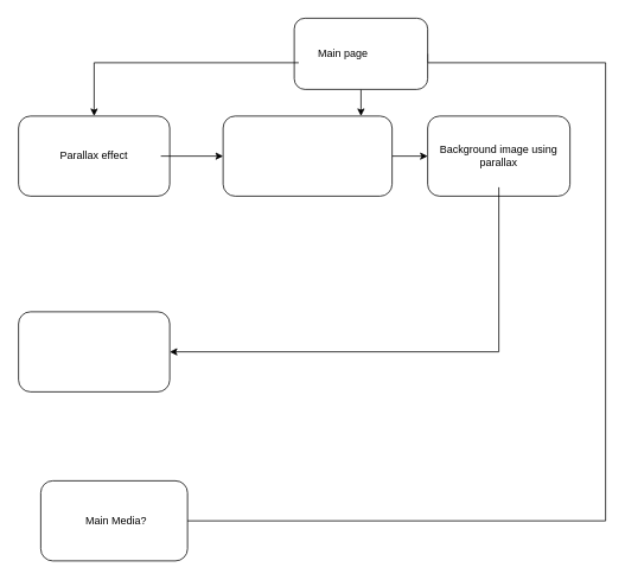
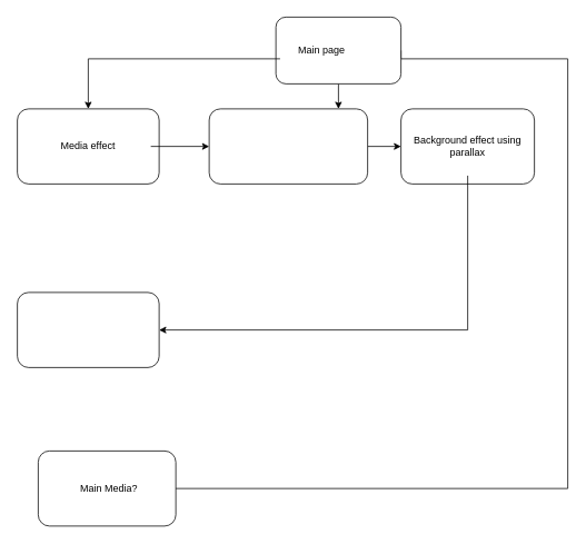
- <mxCell id="9" value="Parallax effect" style="text;html=1;strokeColor=none;fillColor=none;align=center;verticalAlign=middle;whiteSpace=wrap;rounded=0;" vertex="1" parent="1"><mxGeometry x="30" y="140" width="150" height="70" as="geometry" /></mxCell>
+ <mxCell id="9" value="Media effect" style="text;html=1;strokeColor=none;fillColor=none;align=center;verticalAlign=middle;whiteSpace=wrap;rounded=0;" vertex="1" parent="1"><mxGeometry x="30" y="140" width="150" height="70" as="geometry" /></mxCell>
- <mxCell id="14" value="Background image using parallax" style="text;html=1;strokeColor=none;fillColor=none;align=center;verticalAlign=middle;whiteSpace=wrap;rounded=0;" vertex="1" parent="1"><mxGeometry x="490" y="140" width="140" height="70" as="geometry" /></mxCell>
+ <mxCell id="14" value="Background effect using parallax" style="text;html=1;strokeColor=none;fillColor=none;align=center;verticalAlign=middle;whiteSpace=wrap;rounded=0;" vertex="1" parent="1"><mxGeometry x="490" y="140" width="140" height="70" as="geometry" /></mxCell>
